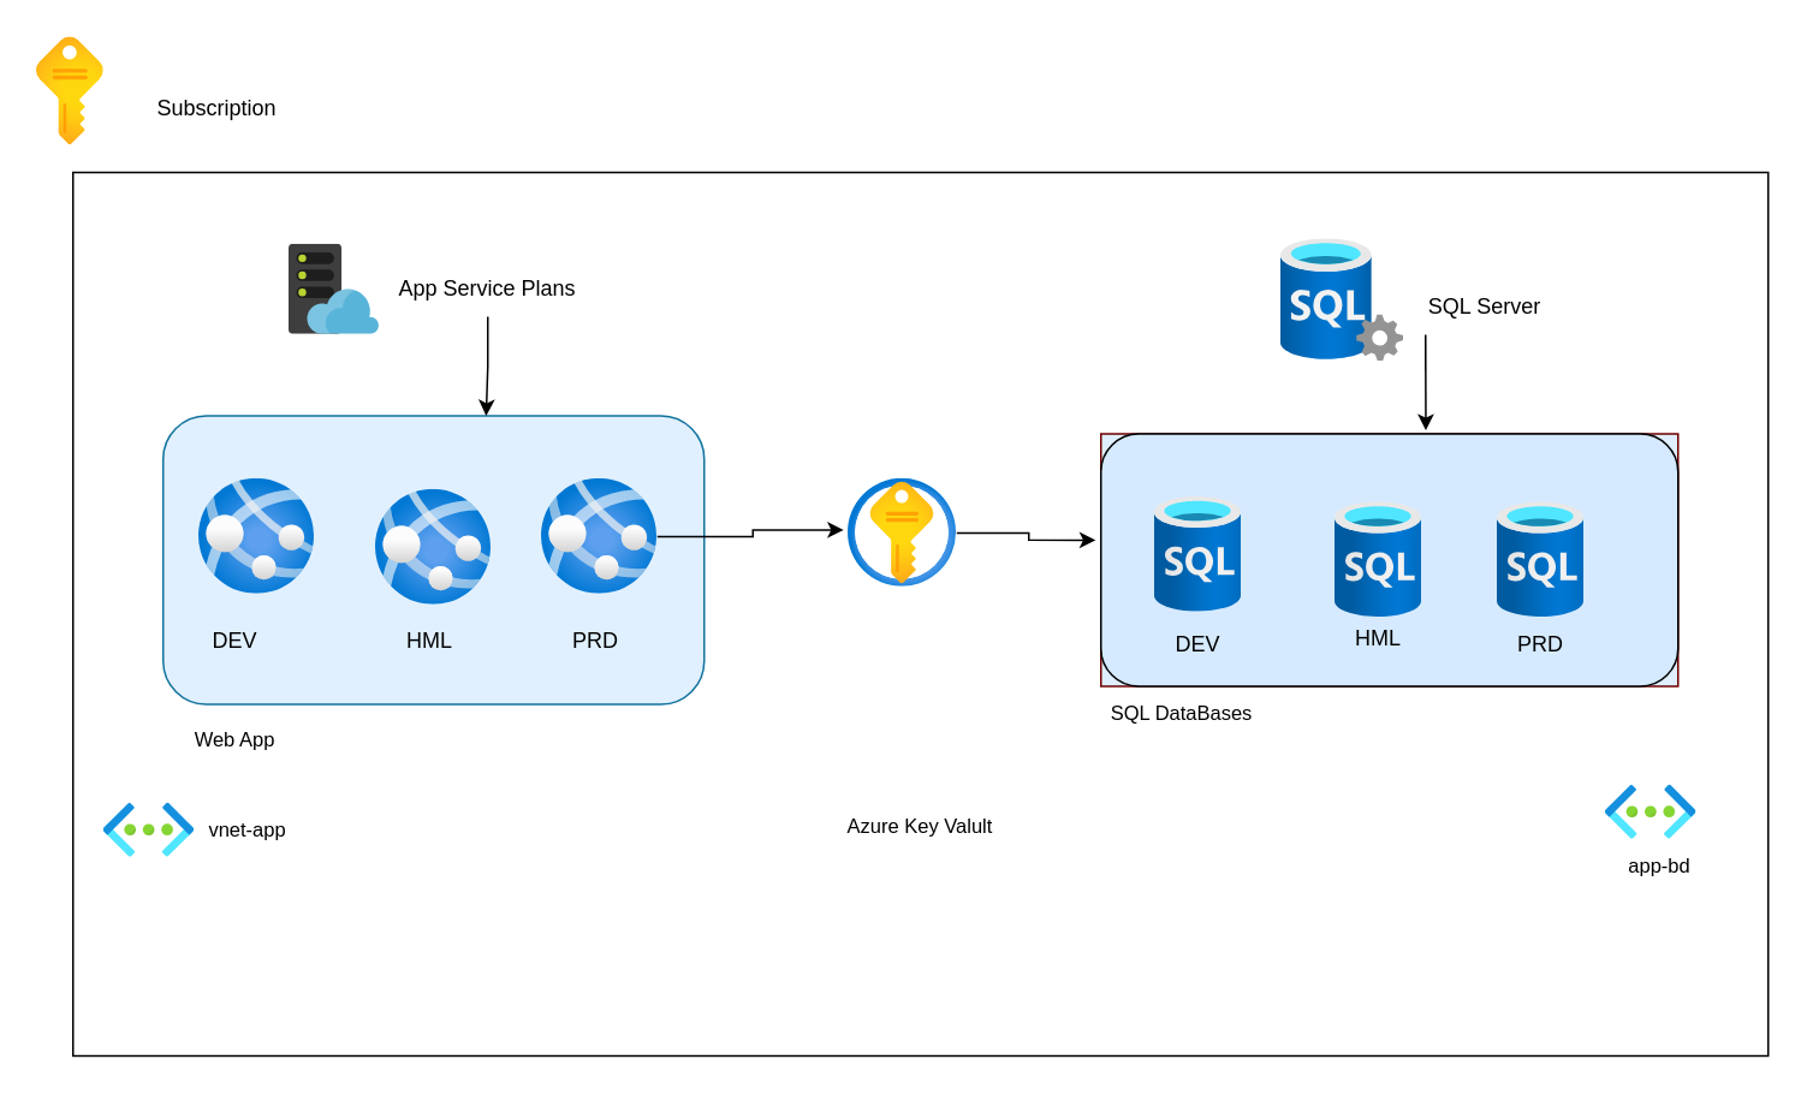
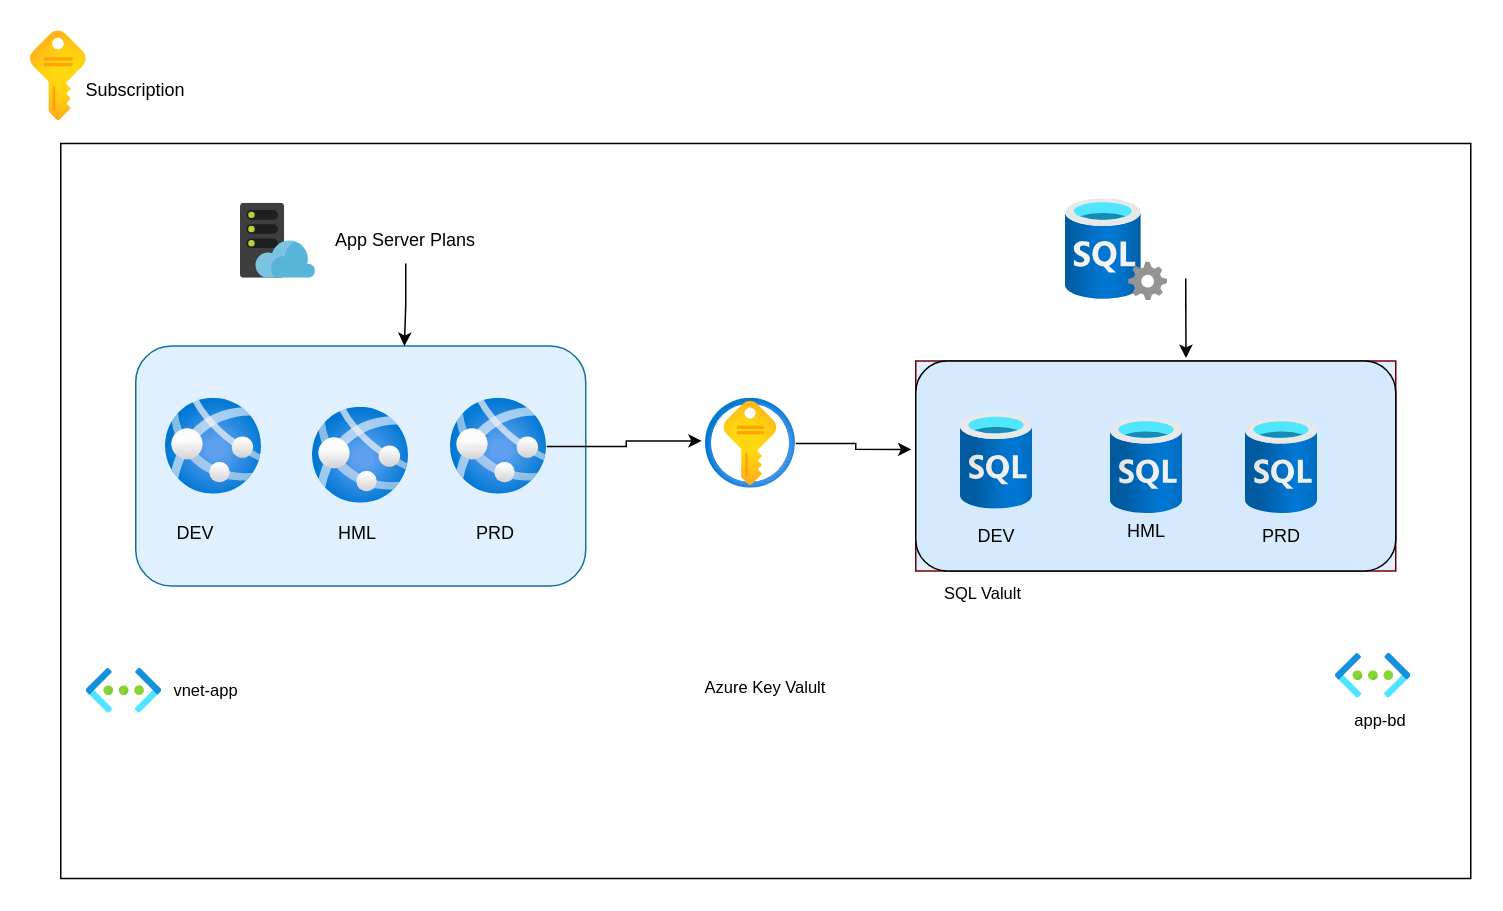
- <mxCell id="5" value="&lt;div&gt;Subscription&lt;/div&gt;" style="text;strokeColor=none;align=center;fillColor=none;html=1;verticalAlign=middle;whiteSpace=wrap;rounded=0;" vertex="1" parent="1"><mxGeometry x="90" y="45" width="60" height="30" as="geometry" /></mxCell>
+ <mxCell id="5" value="&lt;div&gt;Subscription&lt;/div&gt;" style="text;strokeColor=none;align=center;fillColor=none;html=1;verticalAlign=middle;whiteSpace=wrap;rounded=0;" vertex="1" parent="1"><mxGeometry x="60" y="45" width="60" height="30" as="geometry" /></mxCell>
- <mxCell id="7" value="App Service Plans" style="text;strokeColor=none;align=center;fillColor=none;html=1;verticalAlign=middle;whiteSpace=wrap;rounded=0;" vertex="1" parent="6"><mxGeometry x="50" y="10" width="120" height="30" as="geometry" /></mxCell>
+ <mxCell id="7" value="App Server Plans" style="text;strokeColor=none;align=center;fillColor=none;html=1;verticalAlign=middle;whiteSpace=wrap;rounded=0;" vertex="1" parent="6"><mxGeometry x="50" y="10" width="120" height="30" as="geometry" /></mxCell>
- <mxCell id="11" value="SQL Server" style="text;strokeColor=none;align=center;fillColor=none;html=1;verticalAlign=middle;whiteSpace=wrap;rounded=0;" vertex="1" parent="9"><mxGeometry x="68" y="23" width="90" height="30" as="geometry" /></mxCell>
- <mxCell id="28" value="SQL DataBases" style="text;strokeColor=none;align=center;fillColor=none;html=1;verticalAlign=middle;whiteSpace=wrap;rounded=0;fontSize=11;fontFamily=Helvetica;fontColor=default;" vertex="1" parent="1"><mxGeometry x="610" y="380" width="90" height="30" as="geometry" /></mxCell>
+ <mxCell id="28" value="SQL Valult" style="text;strokeColor=none;align=center;fillColor=none;html=1;verticalAlign=middle;whiteSpace=wrap;rounded=0;fontSize=11;fontFamily=Helvetica;fontColor=default;" vertex="1" parent="1"><mxGeometry x="610" y="380" width="90" height="30" as="geometry" /></mxCell>
- <mxCell id="29" value="Web App" style="text;strokeColor=none;align=center;fillColor=none;html=1;verticalAlign=middle;whiteSpace=wrap;rounded=0;fontSize=11;fontFamily=Helvetica;fontColor=default;" vertex="1" parent="1"><mxGeometry x="100" y="395" width="60" height="30" as="geometry" /></mxCell>
